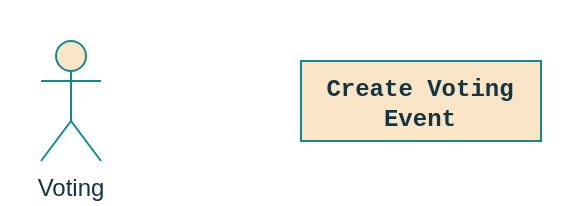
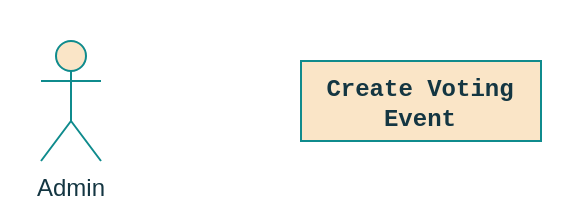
- <mxCell id="2" value="Voting" style="shape=umlActor;verticalLabelPosition=bottom;verticalAlign=top;html=1;outlineConnect=0;labelBackgroundColor=none;fillColor=#FAE5C7;strokeColor=#0F8B8D;fontColor=#143642;" parent="1" vertex="1"><mxGeometry x="20" y="20" width="30" height="60" as="geometry" /></mxCell>
+ <mxCell id="2" value="Admin" style="shape=umlActor;verticalLabelPosition=bottom;verticalAlign=top;html=1;outlineConnect=0;labelBackgroundColor=none;fillColor=#FAE5C7;strokeColor=#0F8B8D;fontColor=#143642;" parent="1" vertex="1"><mxGeometry x="20" y="20" width="30" height="60" as="geometry" /></mxCell>
